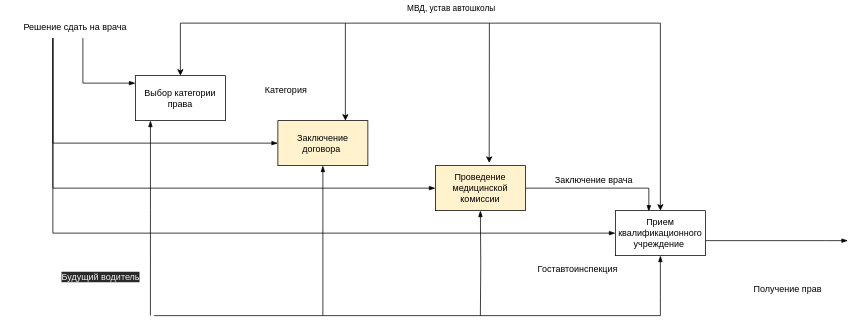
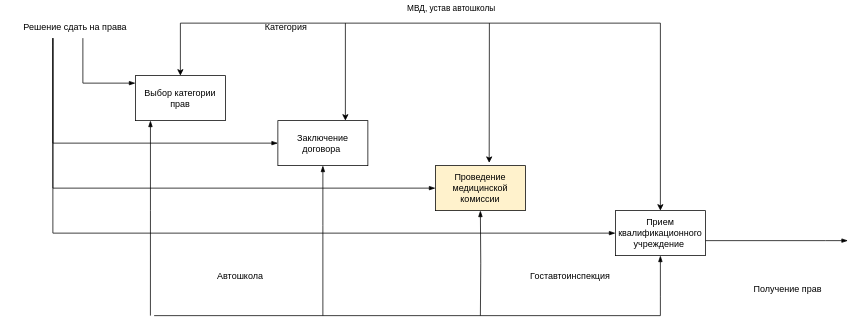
- <mxCell id="16" value="Решение сдать на врача" style="text;html=1;strokeColor=none;fillColor=none;align=center;verticalAlign=middle;whiteSpace=wrap;rounded=0;fontSize=12;" parent="1" vertex="1"><mxGeometry x="20" y="20" width="160" height="30" as="geometry" /></mxCell>
+ <mxCell id="16" value="Решение сдать на права" style="text;html=1;strokeColor=none;fillColor=none;align=center;verticalAlign=middle;whiteSpace=wrap;rounded=0;fontSize=12;" parent="1" vertex="1"><mxGeometry x="20" y="20" width="160" height="30" as="geometry" /></mxCell>
- <mxCell id="18" value="Категория" style="text;html=1;strokeColor=none;fillColor=none;align=center;verticalAlign=middle;whiteSpace=wrap;rounded=0;fontSize=12;" parent="1" vertex="1"><mxGeometry x="316" y="105" width="130" height="30" as="geometry" /></mxCell>
+ <mxCell id="18" value="Категория" style="text;html=1;strokeColor=none;fillColor=none;align=center;verticalAlign=middle;whiteSpace=wrap;rounded=0;fontSize=12;" parent="1" vertex="1"><mxGeometry x="316" y="20" width="130" height="30" as="geometry" /></mxCell>
- <mxCell id="2" value="Выбор категории права" style="rounded=0;whiteSpace=wrap;html=1;" parent="1" vertex="1"><mxGeometry x="180" y="100" width="120" height="60" as="geometry" /></mxCell>
+ <mxCell id="2" value="Выбор категории прав" style="rounded=0;whiteSpace=wrap;html=1;" parent="1" vertex="1"><mxGeometry x="180" y="100" width="120" height="60" as="geometry" /></mxCell>
- <mxCell id="3" value="&lt;span style=&quot;font-size: 12px;&quot;&gt;&lt;font style=&quot;vertical-align: inherit;&quot;&gt;&lt;font style=&quot;vertical-align: inherit;&quot;&gt;&lt;font style=&quot;vertical-align: inherit;&quot;&gt;&lt;font style=&quot;vertical-align: inherit;&quot;&gt;Заключение договора&amp;nbsp;&lt;/font&gt;&lt;/font&gt;&lt;/font&gt;&lt;/font&gt;&lt;/span&gt;" style="rounded=0;whiteSpace=wrap;html=1;fontSize=10;fillColor=#fff2cc;" parent="1" vertex="1"><mxGeometry x="370" y="160" width="120" height="60" as="geometry" /></mxCell>
+ <mxCell id="3" value="&lt;span style=&quot;font-size: 12px;&quot;&gt;&lt;font style=&quot;vertical-align: inherit;&quot;&gt;&lt;font style=&quot;vertical-align: inherit;&quot;&gt;&lt;font style=&quot;vertical-align: inherit;&quot;&gt;&lt;font style=&quot;vertical-align: inherit;&quot;&gt;Заключение договора&amp;nbsp;&lt;/font&gt;&lt;/font&gt;&lt;/font&gt;&lt;/font&gt;&lt;/span&gt;" style="rounded=0;whiteSpace=wrap;html=1;fontSize=10;" parent="1" vertex="1"><mxGeometry x="370" y="160" width="120" height="60" as="geometry" /></mxCell>
- <mxCell id="4" value="Заключение врача" style="edgeStyle=orthogonalEdgeStyle;rounded=0;orthogonalLoop=1;jettySize=auto;html=1;entryX=0.372;entryY=0.022;entryDx=0;entryDy=0;entryPerimeter=0;fontSize=12;endArrow=blockThin;endFill=1;" parent="1" source="5" target="7" edge="1"><mxGeometry x="-0.074" y="10" relative="1" as="geometry"><Array as="points"><mxPoint x="865" y="250" /></Array><mxPoint as="offset" /></mxGeometry></mxCell>
- <mxCell id="13" value="Гоставтоинспекция" style="text;html=1;strokeColor=none;fillColor=none;align=center;verticalAlign=middle;whiteSpace=wrap;rounded=0;fontSize=12;" parent="1" vertex="1"><mxGeometry x="740" y="342.5" width="60" height="30" as="geometry" /></mxCell>
+ <mxCell id="13" value="Гоставтоинспекция" style="text;html=1;strokeColor=none;fillColor=none;align=center;verticalAlign=middle;whiteSpace=wrap;rounded=0;fontSize=12;" parent="1" vertex="1"><mxGeometry x="730" y="352.5" width="60" height="30" as="geometry" /></mxCell>
- <mxCell id="25" value="&lt;span style=&quot;color: rgb(240, 240, 240); font-family: Helvetica; font-size: 12px; font-style: normal; font-variant-ligatures: normal; font-variant-caps: normal; font-weight: 400; letter-spacing: normal; orphans: 2; text-align: center; text-indent: 0px; text-transform: none; widows: 2; word-spacing: 0px; -webkit-text-stroke-width: 0px; background-color: rgb(42, 42, 42); text-decoration-thickness: initial; text-decoration-style: initial; text-decoration-color: initial; float: none; display: inline !important;&quot;&gt;Будущий водитель&lt;/span&gt;" style="text;whiteSpace=wrap;html=1;" parent="1" vertex="1"><mxGeometry x="80" y="355" width="110" height="25" as="geometry" /></mxCell>
+ <mxCell id="10" value="&lt;font style=&quot;vertical-align: inherit;&quot;&gt;&lt;font style=&quot;vertical-align: inherit;&quot;&gt;Автошкола&lt;/font&gt;&lt;/font&gt;" style="text;html=1;strokeColor=none;fillColor=none;align=center;verticalAlign=middle;whiteSpace=wrap;rounded=0;fontSize=12;" parent="1" vertex="1"><mxGeometry x="290" y="352.5" width="60" height="30" as="geometry" /></mxCell>
